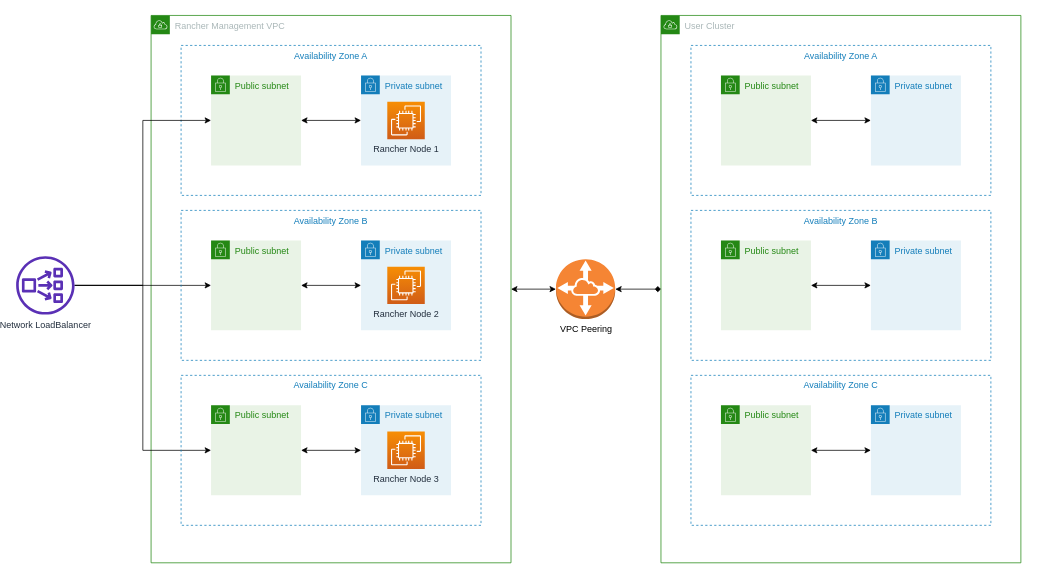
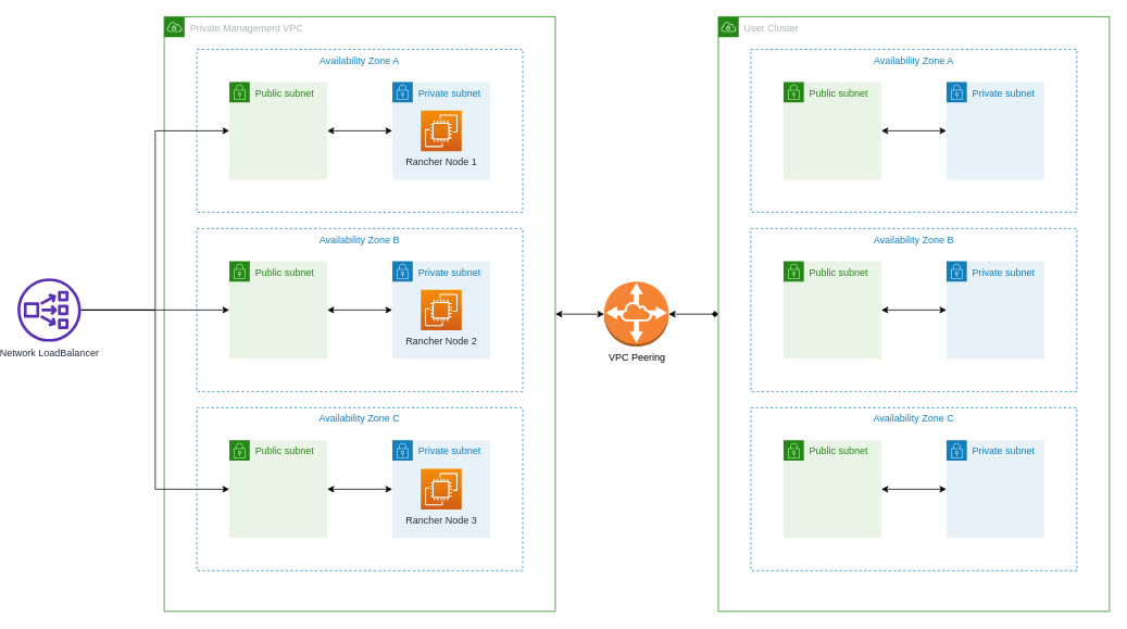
- <mxCell id="3" value="Rancher Management VPC" style="points=[[0,0],[0.25,0],[0.5,0],[0.75,0],[1,0],[1,0.25],[1,0.5],[1,0.75],[1,1],[0.75,1],[0.5,1],[0.25,1],[0,1],[0,0.75],[0,0.5],[0,0.25]];outlineConnect=0;gradientColor=none;html=1;whiteSpace=wrap;fontSize=12;fontStyle=0;shape=mxgraph.aws4.group;grIcon=mxgraph.aws4.group_vpc;strokeColor=#248814;fillColor=none;verticalAlign=top;align=left;spacingLeft=30;fontColor=#AAB7B8;dashed=0;" vertex="1" parent="1"><mxGeometry x="200" y="20" width="480" height="730" as="geometry" /></mxCell>
+ <mxCell id="3" value="Private Management VPC" style="points=[[0,0],[0.25,0],[0.5,0],[0.75,0],[1,0],[1,0.25],[1,0.5],[1,0.75],[1,1],[0.75,1],[0.5,1],[0.25,1],[0,1],[0,0.75],[0,0.5],[0,0.25]];outlineConnect=0;gradientColor=none;html=1;whiteSpace=wrap;fontSize=12;fontStyle=0;shape=mxgraph.aws4.group;grIcon=mxgraph.aws4.group_vpc;strokeColor=#248814;fillColor=none;verticalAlign=top;align=left;spacingLeft=30;fontColor=#AAB7B8;dashed=0;" vertex="1" parent="1"><mxGeometry x="200" y="20" width="480" height="730" as="geometry" /></mxCell>
